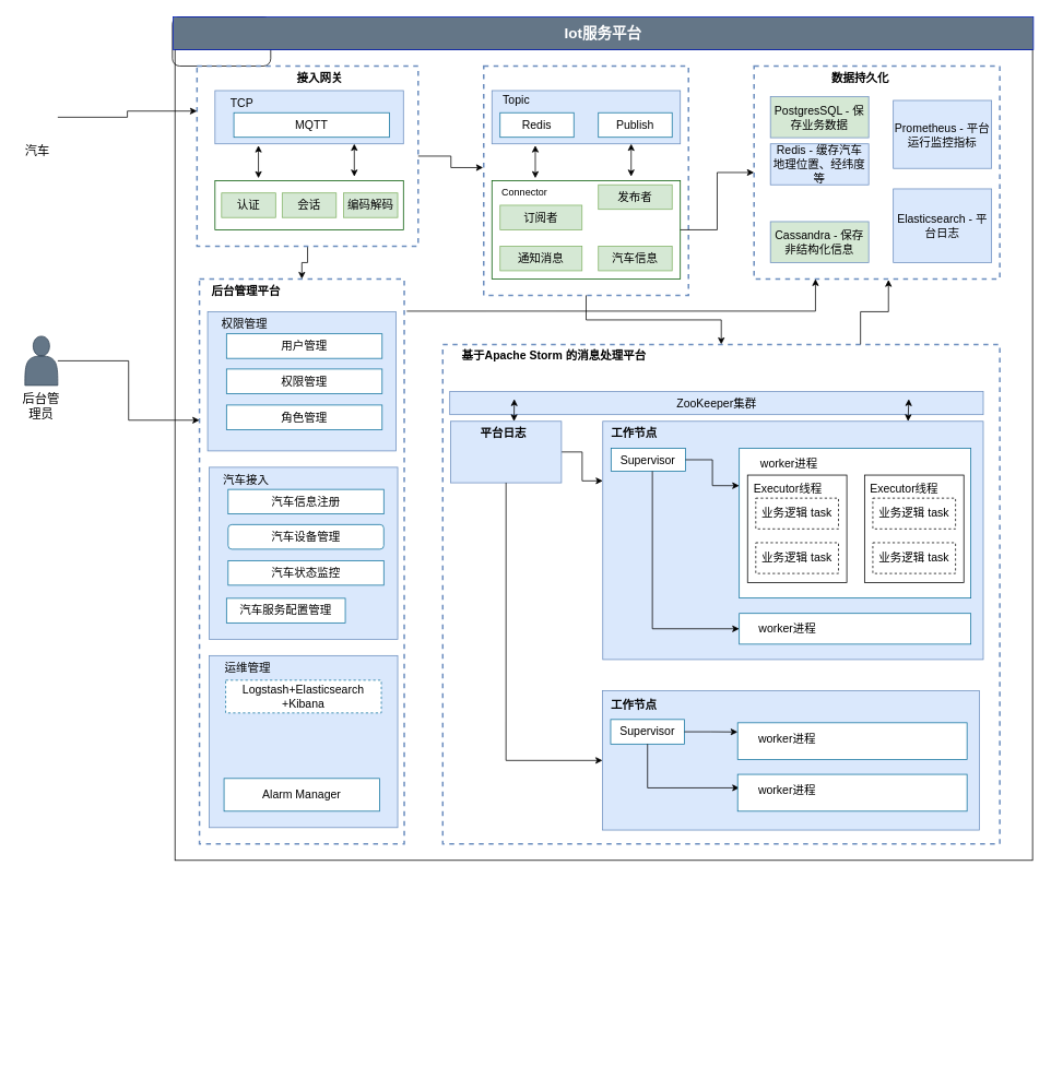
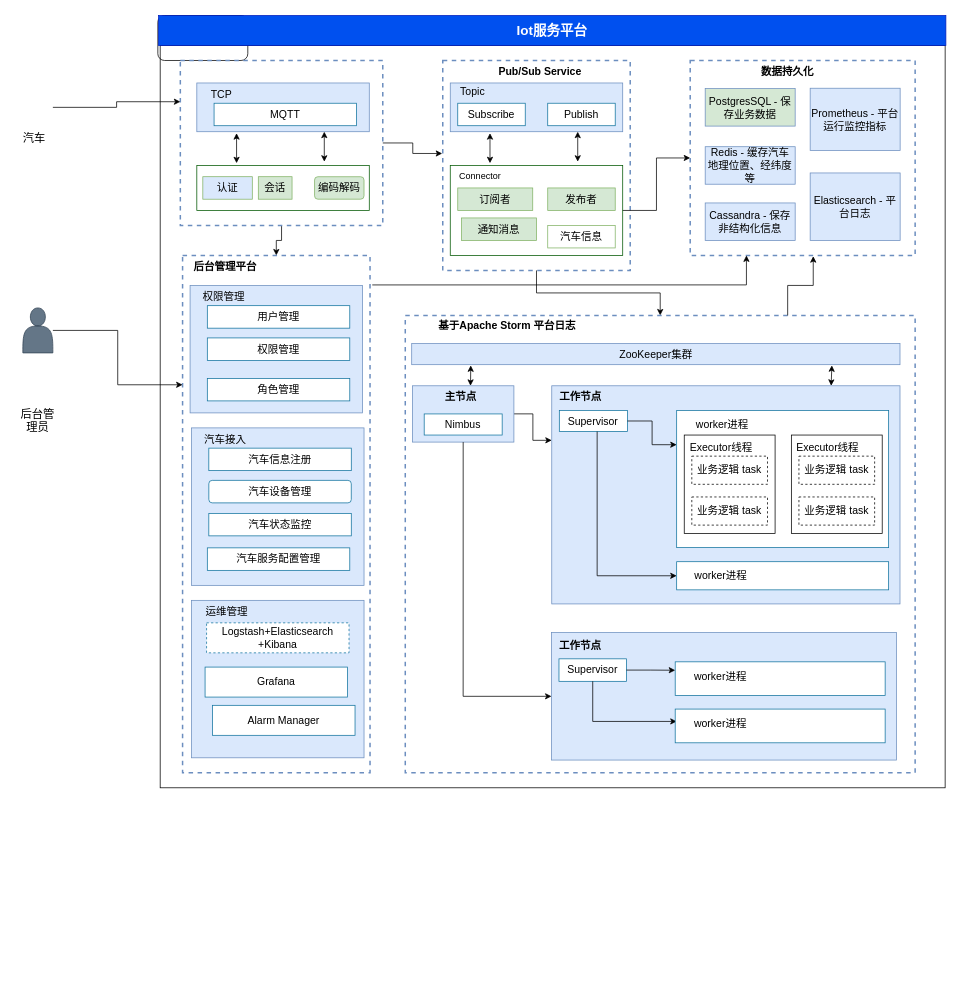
- <mxCell id="92" value="&lt;font style=&quot;font-size: 18px;&quot;&gt;Iot服务平台&lt;/font&gt;" style="rounded=0;whiteSpace=wrap;html=1;fillColor=#647687;fontColor=#ffffff;strokeColor=#001DBC;fontSize=18;fontStyle=1;" parent="1" vertex="1"><mxGeometry x="211" y="20" width="1050" height="40" as="geometry" /></mxCell>
+ <mxCell id="92" value="&lt;font style=&quot;font-size: 18px;&quot;&gt;Iot服务平台&lt;/font&gt;" style="rounded=0;whiteSpace=wrap;html=1;fillColor=#0050ef;fontColor=#ffffff;strokeColor=#001DBC;fontSize=18;fontStyle=1" parent="1" vertex="1"><mxGeometry x="211" y="20" width="1050" height="40" as="geometry" /></mxCell>
- <mxCell id="13" value="&lt;font style=&quot;font-size: 14px;&quot;&gt;接入网关&lt;/font&gt;" style="rounded=1;whiteSpace=wrap;html=1;fillColor=none;strokeColor=none;fontStyle=1" parent="1" vertex="1"><mxGeometry x="330" y="80" width="120" height="30" as="geometry" /></mxCell>
+ <mxCell id="24" value="&lt;font style=&quot;font-size: 14px;&quot;&gt;Pub/Sub Service&lt;/font&gt;" style="rounded=1;whiteSpace=wrap;html=1;fillColor=none;strokeColor=none;fontStyle=1" parent="1" vertex="1"><mxGeometry x="660" y="80" width="120" height="30" as="geometry" /></mxCell>
- <mxCell id="31" value="Redis" style="rounded=0;whiteSpace=wrap;html=1;strokeWidth=1;fontSize=14;fillColor=default;strokeColor=#10739e;" parent="1" vertex="1"><mxGeometry x="610" y="137" width="90" height="30" as="geometry" /></mxCell>
+ <mxCell id="31" value="Subscribe" style="rounded=0;whiteSpace=wrap;html=1;strokeWidth=1;fontSize=14;fillColor=default;strokeColor=#10739e;" parent="1" vertex="1"><mxGeometry x="610" y="137" width="90" height="30" as="geometry" /></mxCell>
- <mxCell id="40" value="Prometheus - 平台运行监控指标" style="rounded=0;whiteSpace=wrap;html=1;strokeColor=#6c8ebf;strokeWidth=1;fontSize=14;fillColor=#dae8fc;" parent="1" vertex="1"><mxGeometry x="1090" y="122" width="120" height="83" as="geometry" /></mxCell>
+ <mxCell id="40" value="Prometheus - 平台运行监控指标" style="rounded=0;whiteSpace=wrap;html=1;strokeColor=#6c8ebf;strokeWidth=1;fontSize=14;fillColor=#dae8fc;" parent="1" vertex="1"><mxGeometry x="1080" y="117" width="120" height="83" as="geometry" /></mxCell>
- <mxCell id="38" value="Redis - 缓存汽车地理位置、经纬度等" style="rounded=0;whiteSpace=wrap;html=1;strokeColor=#6c8ebf;strokeWidth=1;fontSize=14;fillColor=#dae8fc;" parent="1" vertex="1"><mxGeometry x="940" y="175" width="120" height="50" as="geometry" /></mxCell>
+ <mxCell id="38" value="Redis - 缓存汽车地理位置、经纬度等" style="rounded=0;whiteSpace=wrap;html=1;strokeColor=#6c8ebf;strokeWidth=1;fontSize=14;fillColor=#dae8fc;" parent="1" vertex="1"><mxGeometry x="940" y="195" width="120" height="50" as="geometry" /></mxCell>
- <mxCell id="26" value="发布者" style="rounded=0;whiteSpace=wrap;html=1;strokeColor=#82b366;strokeWidth=1;fontSize=14;fillColor=#d5e8d4;" parent="1" vertex="1"><mxGeometry x="730" y="225" width="90" height="30" as="geometry" /></mxCell>
+ <mxCell id="26" value="发布者" style="rounded=0;whiteSpace=wrap;html=1;strokeColor=#82b366;strokeWidth=1;fontSize=14;fillColor=#d5e8d4;" parent="1" vertex="1"><mxGeometry x="730" y="250" width="90" height="30" as="geometry" /></mxCell>
- <mxCell id="18" value="认证" style="rounded=0;whiteSpace=wrap;html=1;strokeColor=#82b366;strokeWidth=1;fontSize=14;fillColor=#d5e8d4;" parent="1" vertex="1"><mxGeometry x="270" y="235" width="66" height="30" as="geometry" /></mxCell>
+ <mxCell id="18" value="认证" style="rounded=0;whiteSpace=wrap;html=1;strokeColor=#82b366;strokeWidth=1;fontSize=14;fillColor=#dae8fc;" parent="1" vertex="1"><mxGeometry x="270" y="235" width="66" height="30" as="geometry" /></mxCell>
- <mxCell id="17" value="会话" style="rounded=0;whiteSpace=wrap;html=1;strokeColor=#82b366;strokeWidth=1;fontSize=14;fillColor=#d5e8d4;" parent="1" vertex="1"><mxGeometry x="344" y="235" width="66" height="30" as="geometry" /></mxCell>
+ <mxCell id="17" value="会话" style="rounded=0;whiteSpace=wrap;html=1;strokeColor=#82b366;strokeWidth=1;fontSize=14;fillColor=#d5e8d4;" parent="1" vertex="1"><mxGeometry x="344" y="235" width="45" height="30" as="geometry" /></mxCell>
- <mxCell id="16" value="编码解码" style="rounded=0;whiteSpace=wrap;html=1;strokeColor=#82b366;strokeWidth=1;fontSize=14;fillColor=#d5e8d4;" parent="1" vertex="1"><mxGeometry x="419" y="235" width="66" height="30" as="geometry" /></mxCell>
+ <mxCell id="16" value="编码解码" style="whiteSpace=wrap;html=1;strokeColor=#82b366;strokeWidth=1;fontSize=14;fillColor=#d5e8d4;rounded=1;" parent="1" vertex="1"><mxGeometry x="419" y="235" width="66" height="30" as="geometry" /></mxCell>
- <mxCell id="41" value="Elasticsearch - 平台日志" style="rounded=0;whiteSpace=wrap;html=1;strokeColor=#6c8ebf;strokeWidth=1;fontSize=14;fillColor=#dae8fc;" parent="1" vertex="1"><mxGeometry x="1090" y="230" width="120" height="90" as="geometry" /></mxCell>
+ <mxCell id="41" value="Elasticsearch - 平台日志" style="rounded=0;whiteSpace=wrap;html=1;strokeColor=#6c8ebf;strokeWidth=1;fontSize=14;fillColor=#dae8fc;" parent="1" vertex="1"><mxGeometry x="1080" y="230" width="120" height="90" as="geometry" /></mxCell>
- <mxCell id="39" value="Cassandra - 保存非结构化信息" style="rounded=0;whiteSpace=wrap;html=1;strokeColor=#6c8ebf;strokeWidth=1;fontSize=14;fillColor=#d5e8d4;" parent="1" vertex="1"><mxGeometry x="940" y="270" width="120" height="50" as="geometry" /></mxCell>
+ <mxCell id="39" value="Cassandra - 保存非结构化信息" style="rounded=0;whiteSpace=wrap;html=1;strokeColor=#6c8ebf;strokeWidth=1;fontSize=14;fillColor=#dae8fc;" parent="1" vertex="1"><mxGeometry x="940" y="270" width="120" height="50" as="geometry" /></mxCell>
- <mxCell id="34" value="通知消息" style="rounded=0;whiteSpace=wrap;html=1;strokeColor=#82b366;strokeWidth=1;fontSize=14;fillColor=#d5e8d4;" parent="1" vertex="1"><mxGeometry x="610" y="300" width="100" height="30" as="geometry" /></mxCell>
+ <mxCell id="34" value="通知消息" style="rounded=0;whiteSpace=wrap;html=1;strokeColor=#82b366;strokeWidth=1;fontSize=14;fillColor=#d5e8d4;" parent="1" vertex="1"><mxGeometry x="615" y="290" width="100" height="30" as="geometry" /></mxCell>
- <mxCell id="33" value="汽车信息" style="rounded=0;whiteSpace=wrap;html=1;strokeColor=#82b366;strokeWidth=1;fontSize=14;fillColor=#d5e8d4;" parent="1" vertex="1"><mxGeometry x="730" y="300" width="90" height="30" as="geometry" /></mxCell>
+ <mxCell id="33" value="汽车信息" style="rounded=0;whiteSpace=wrap;html=1;strokeColor=#82b366;strokeWidth=1;fontSize=14;fillColor=#ffffff;" parent="1" vertex="1"><mxGeometry x="730" y="300" width="90" height="30" as="geometry" /></mxCell>
- <mxCell id="45" value="&lt;span style=&quot;font-size: 14px;&quot;&gt;基于Apache Storm 的消息处理平台&lt;/span&gt;" style="rounded=1;whiteSpace=wrap;html=1;fillColor=none;strokeColor=none;fontStyle=1" parent="42" vertex="1"><mxGeometry x="1.51" width="268.49" height="28.15" as="geometry" /></mxCell>
+ <mxCell id="45" value="&lt;span style=&quot;font-size: 14px;&quot;&gt;基于Apache Storm 平台日志&lt;/span&gt;" style="rounded=1;whiteSpace=wrap;html=1;fillColor=none;strokeColor=none;fontStyle=1" parent="42" vertex="1"><mxGeometry x="1.51" width="268.49" height="28.15" as="geometry" /></mxCell>
- <mxCell id="49" value="ZooKeeper集群" style="rounded=0;whiteSpace=wrap;html=1;strokeColor=#6c8ebf;strokeWidth=1;fontSize=14;fillColor=#dae8fc;" parent="42" vertex="1"><mxGeometry x="8.582" y="57.538" width="651.225" height="28.154" as="geometry" /></mxCell>
+ <mxCell id="49" value="ZooKeeper集群" style="rounded=0;whiteSpace=wrap;html=1;strokeColor=#6c8ebf;strokeWidth=1;fontSize=14;fillColor=#dae8fc;" parent="42" vertex="1"><mxGeometry x="8.582" y="37.538" width="651.225" height="28.154" as="geometry" /></mxCell>
- <mxCell id="95" value="后台管理员" style="text;strokeColor=none;align=center;fillColor=none;html=1;verticalAlign=middle;whiteSpace=wrap;rounded=0;strokeWidth=1;fontSize=15;" parent="1" vertex="1"><mxGeometry x="20" y="480" width="60" height="30" as="geometry" /></mxCell>
+ <mxCell id="95" value="后台管理员" style="text;strokeColor=none;align=center;fillColor=none;html=1;verticalAlign=middle;whiteSpace=wrap;rounded=0;strokeWidth=1;fontSize=15;" parent="1" vertex="1"><mxGeometry x="20" y="545" width="60" height="30" as="geometry" /></mxCell>
- <mxCell id="80" value="角色管理" style="rounded=0;whiteSpace=wrap;html=1;strokeWidth=1;fontSize=14;fillColor=default;strokeColor=#10739e;" parent="1" vertex="1"><mxGeometry x="276" y="494" width="190" height="30" as="geometry" /></mxCell>
+ <mxCell id="80" value="角色管理" style="rounded=0;whiteSpace=wrap;html=1;strokeWidth=1;fontSize=14;fillColor=default;strokeColor=#10739e;" parent="1" vertex="1"><mxGeometry x="276" y="504" width="190" height="30" as="geometry" /></mxCell>
- <mxCell id="48" value="平台日志" style="rounded=0;whiteSpace=wrap;html=1;strokeColor=none;strokeWidth=1;fontSize=14;fillColor=none;fontStyle=1" parent="42" vertex="1"><mxGeometry x="25.241" y="93.846" width="97.936" height="28.154" as="geometry" /></mxCell>
+ <mxCell id="48" value="主节点" style="rounded=0;whiteSpace=wrap;html=1;strokeColor=none;strokeWidth=1;fontSize=14;fillColor=none;fontStyle=1" parent="42" vertex="1"><mxGeometry x="25.241" y="93.846" width="97.936" height="28.154" as="geometry" /></mxCell>
+ <mxCell id="50" value="Nimbus" style="rounded=0;whiteSpace=wrap;html=1;strokeWidth=1;fontSize=14;fillColor=default;strokeColor=#10739e;" parent="42" vertex="1"><mxGeometry x="25.241" y="131.385" width="103.994" height="28.154" as="geometry" /></mxCell>
- <mxCell id="86" value="汽车服务配置管理" style="rounded=0;whiteSpace=wrap;html=1;strokeWidth=1;fontSize=14;fillColor=default;strokeColor=#10739e;" parent="1" vertex="1"><mxGeometry x="276" y="730" width="145" height="30" as="geometry" /></mxCell>
+ <mxCell id="86" value="汽车服务配置管理" style="rounded=0;whiteSpace=wrap;html=1;strokeWidth=1;fontSize=14;fillColor=default;strokeColor=#10739e;" parent="1" vertex="1"><mxGeometry x="276" y="730" width="190" height="30" as="geometry" /></mxCell>
+ <mxCell id="90" value="Grafana" style="rounded=0;whiteSpace=wrap;html=1;strokeWidth=1;fontSize=14;fillColor=default;strokeColor=#10739e;" parent="1" vertex="1"><mxGeometry x="273" y="889" width="190" height="40" as="geometry" /></mxCell>
- <mxCell id="91" value="Alarm Manager" style="rounded=0;whiteSpace=wrap;html=1;strokeWidth=1;fontSize=14;fillColor=default;strokeColor=#10739e;" parent="1" vertex="1"><mxGeometry x="273" y="950" width="190" height="40" as="geometry" /></mxCell>
+ <mxCell id="91" value="Alarm Manager" style="rounded=0;whiteSpace=wrap;html=1;strokeWidth=1;fontSize=14;fillColor=default;strokeColor=#10739e;" parent="1" vertex="1"><mxGeometry x="283" y="940" width="190" height="40" as="geometry" /></mxCell>
